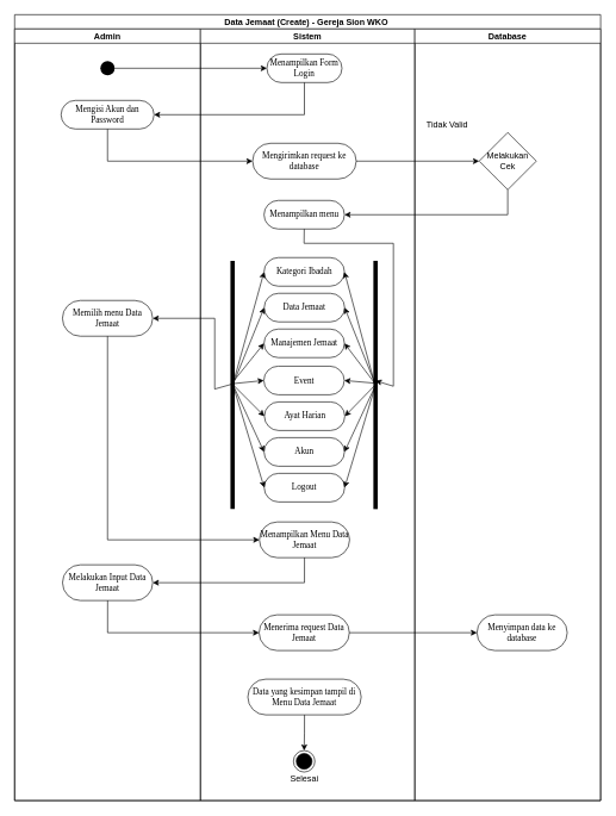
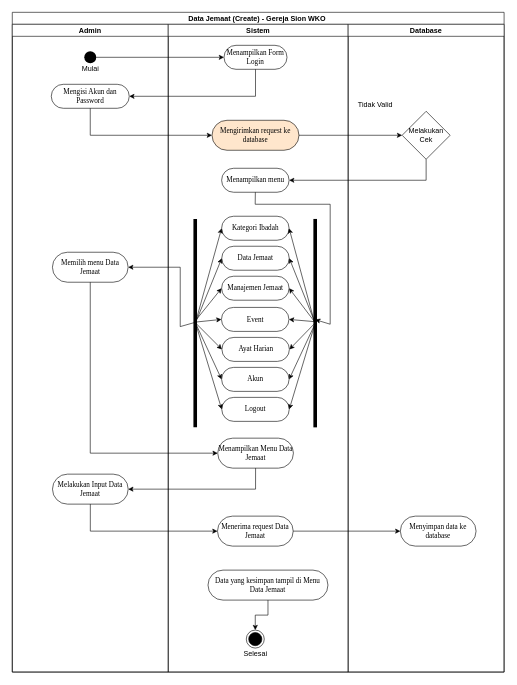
+ <mxCell id="6" value="Mulai" style="text;html=1;align=center;verticalAlign=middle;resizable=0;points=[];autosize=1;strokeColor=none;fillColor=none;" parent="3" vertex="1"><mxGeometry x="109.99" y="65" width="40" height="20" as="geometry" /></mxCell>
- <mxCell id="9" value="Mengirimkan request ke database" style="rounded=1;whiteSpace=wrap;html=1;shadow=0;comic=0;labelBackgroundColor=none;strokeWidth=1;fontFamily=Verdana;fontSize=12;align=center;arcSize=50;" parent="7" vertex="1"><mxGeometry x="73" y="160" width="145" height="50" as="geometry" /></mxCell>
+ <mxCell id="9" value="Mengirimkan request ke database" style="rounded=1;whiteSpace=wrap;html=1;shadow=0;comic=0;labelBackgroundColor=none;strokeWidth=1;fontFamily=Verdana;fontSize=12;align=center;arcSize=50;fillColor=#ffe6cc;" parent="7" vertex="1"><mxGeometry x="73" y="160" width="145" height="50" as="geometry" /></mxCell>
- <mxCell id="41" value="Data yang kesimpan tampil di Menu Data Jemaat" style="rounded=1;whiteSpace=wrap;html=1;shadow=0;comic=0;labelBackgroundColor=none;strokeWidth=1;fontFamily=Verdana;fontSize=12;align=center;arcSize=50;" parent="1" vertex="1"><mxGeometry x="346.31" y="950" width="158.63" height="50" as="geometry" /></mxCell>
+ <mxCell id="41" value="Data yang kesimpan tampil di Menu Data Jemaat" style="rounded=1;whiteSpace=wrap;html=1;shadow=0;comic=0;labelBackgroundColor=none;strokeWidth=1;fontFamily=Verdana;fontSize=12;align=center;arcSize=50;" parent="1" vertex="1"><mxGeometry x="346.31" y="950" width="200" height="50" as="geometry" /></mxCell>
